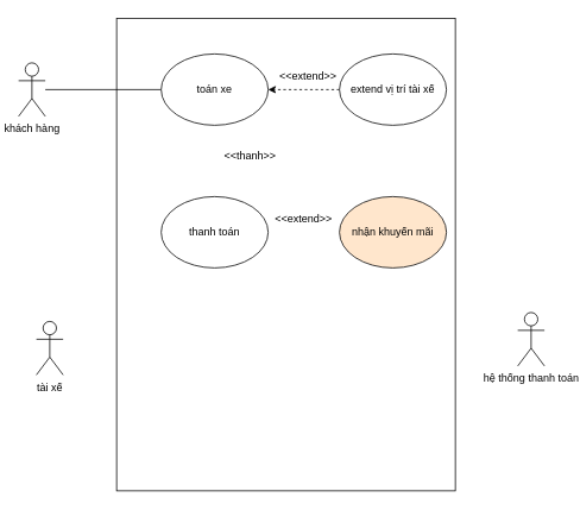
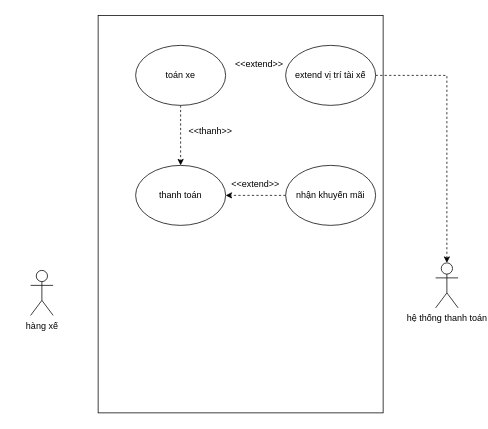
- <mxCell id="4" value="khách hàng" style="shape=umlActor;verticalLabelPosition=bottom;verticalAlign=top;html=1;outlineConnect=0;" vertex="1" parent="1"><mxGeometry x="20" y="70" width="30" height="60" as="geometry" /></mxCell>
- <mxCell id="3" style="edgeStyle=orthogonalEdgeStyle;rounded=0;orthogonalLoop=1;jettySize=auto;html=1;entryX=0;entryY=0.5;entryDx=0;entryDy=0;endArrow=none;endFill=0;" edge="1" parent="1" source="4" target="10"><mxGeometry relative="1" as="geometry" /></mxCell>
- <mxCell id="7" style="edgeStyle=orthogonalEdgeStyle;rounded=0;orthogonalLoop=1;jettySize=auto;html=1;entryX=1;entryY=0.5;entryDx=0;entryDy=0;dashed=1;" edge="1" parent="1" source="8" target="10"><mxGeometry relative="1" as="geometry" /></mxCell>
+ <mxCell id="7" style="edgeStyle=orthogonalEdgeStyle;rounded=0;orthogonalLoop=1;jettySize=auto;html=1;dashed=1;" edge="1" parent="1" source="8" target="6"><mxGeometry relative="1" as="geometry" /></mxCell>
+ <mxCell id="9" style="edgeStyle=orthogonalEdgeStyle;rounded=0;orthogonalLoop=1;jettySize=auto;html=1;dashed=1;" edge="1" parent="1" source="10" target="11"><mxGeometry relative="1" as="geometry" /></mxCell>
+ <mxCell id="12" style="edgeStyle=orthogonalEdgeStyle;rounded=0;orthogonalLoop=1;jettySize=auto;html=1;entryX=1;entryY=0.5;entryDx=0;entryDy=0;dashed=1;" edge="1" parent="1" source="13" target="11"><mxGeometry relative="1" as="geometry" /></mxCell>
- <mxCell id="13" value="nhận khuyến mãi" style="ellipse;whiteSpace=wrap;html=1;fillColor=#ffe6cc;" vertex="1" parent="1"><mxGeometry x="380" y="220" width="120" height="80" as="geometry" /></mxCell>
+ <mxCell id="13" value="nhận khuyến mãi" style="ellipse;whiteSpace=wrap;html=1;" vertex="1" parent="1"><mxGeometry x="380" y="220" width="120" height="80" as="geometry" /></mxCell>
- <mxCell id="5" value="tài xế" style="shape=umlActor;verticalLabelPosition=bottom;verticalAlign=top;html=1;outlineConnect=0;" vertex="1" parent="1"><mxGeometry x="40" y="360" width="30" height="60" as="geometry" /></mxCell>
+ <mxCell id="5" value="hàng xế" style="shape=umlActor;verticalLabelPosition=bottom;verticalAlign=top;html=1;outlineConnect=0;" vertex="1" parent="1"><mxGeometry x="40" y="360" width="30" height="60" as="geometry" /></mxCell>
